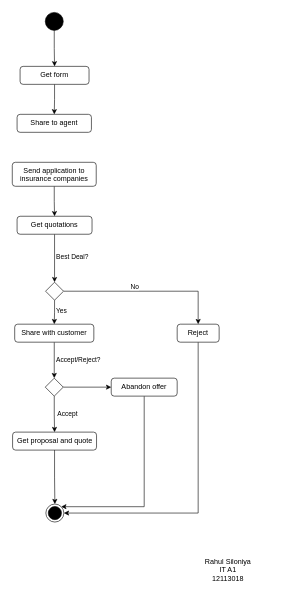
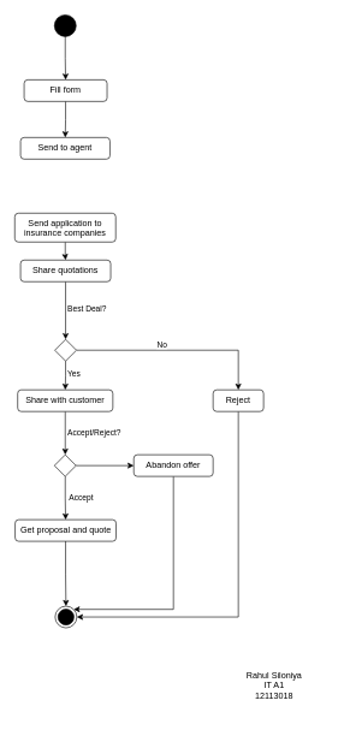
- <mxCell id="5" value="Get form" style="html=1;align=center;verticalAlign=top;rounded=1;absoluteArcSize=1;arcSize=10;dashed=0;whiteSpace=wrap;" vertex="1" parent="1"><mxGeometry x="33" y="110" width="115" height="30" as="geometry" /></mxCell>
+ <mxCell id="5" value="Fill form" style="html=1;align=center;verticalAlign=top;rounded=1;absoluteArcSize=1;arcSize=10;dashed=0;whiteSpace=wrap;" vertex="1" parent="1"><mxGeometry x="33" y="110" width="115" height="30" as="geometry" /></mxCell>
- <mxCell id="6" value="Share to agent" style="html=1;align=center;verticalAlign=top;rounded=1;absoluteArcSize=1;arcSize=10;dashed=0;whiteSpace=wrap;" vertex="1" parent="1"><mxGeometry x="28" y="190" width="124" height="30" as="geometry" /></mxCell>
+ <mxCell id="6" value="Send to agent" style="html=1;align=center;verticalAlign=top;rounded=1;absoluteArcSize=1;arcSize=10;dashed=0;whiteSpace=wrap;" vertex="1" parent="1"><mxGeometry x="28" y="190" width="124" height="30" as="geometry" /></mxCell>
- <mxCell id="8" value="Send application to insurance companies" style="html=1;align=center;verticalAlign=top;rounded=1;absoluteArcSize=1;arcSize=10;dashed=0;whiteSpace=wrap;" vertex="1" parent="1"><mxGeometry x="20" y="270" width="140" height="40" as="geometry" /></mxCell>
+ <mxCell id="8" value="Send application to insurance companies" style="html=1;align=center;verticalAlign=top;rounded=1;absoluteArcSize=1;arcSize=10;dashed=0;whiteSpace=wrap;" vertex="1" parent="1"><mxGeometry x="20" y="295" width="140" height="40" as="geometry" /></mxCell>
- <mxCell id="11" value="Get quotations" style="html=1;align=center;verticalAlign=top;rounded=1;absoluteArcSize=1;arcSize=10;dashed=0;whiteSpace=wrap;" vertex="1" parent="1"><mxGeometry x="28" y="360" width="125" height="30" as="geometry" /></mxCell>
+ <mxCell id="11" value="Share quotations" style="html=1;align=center;verticalAlign=top;rounded=1;absoluteArcSize=1;arcSize=10;dashed=0;whiteSpace=wrap;" vertex="1" parent="1"><mxGeometry x="28" y="360" width="125" height="30" as="geometry" /></mxCell>
